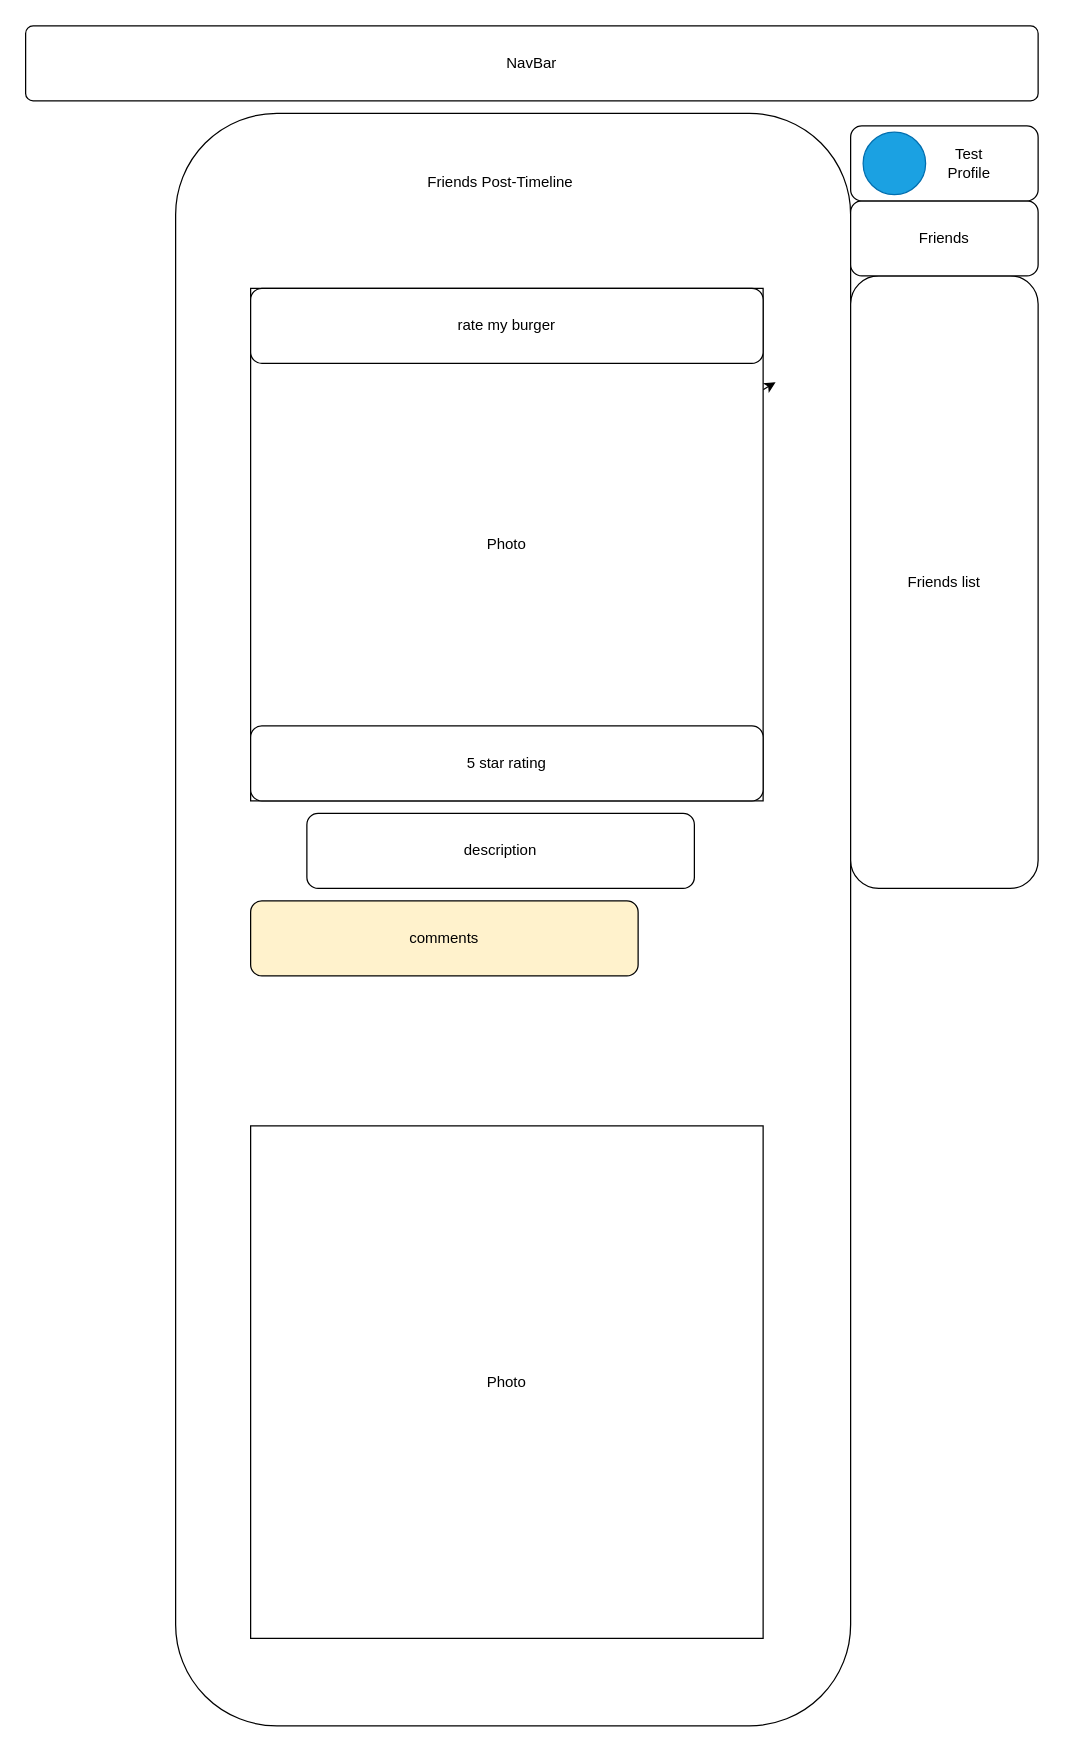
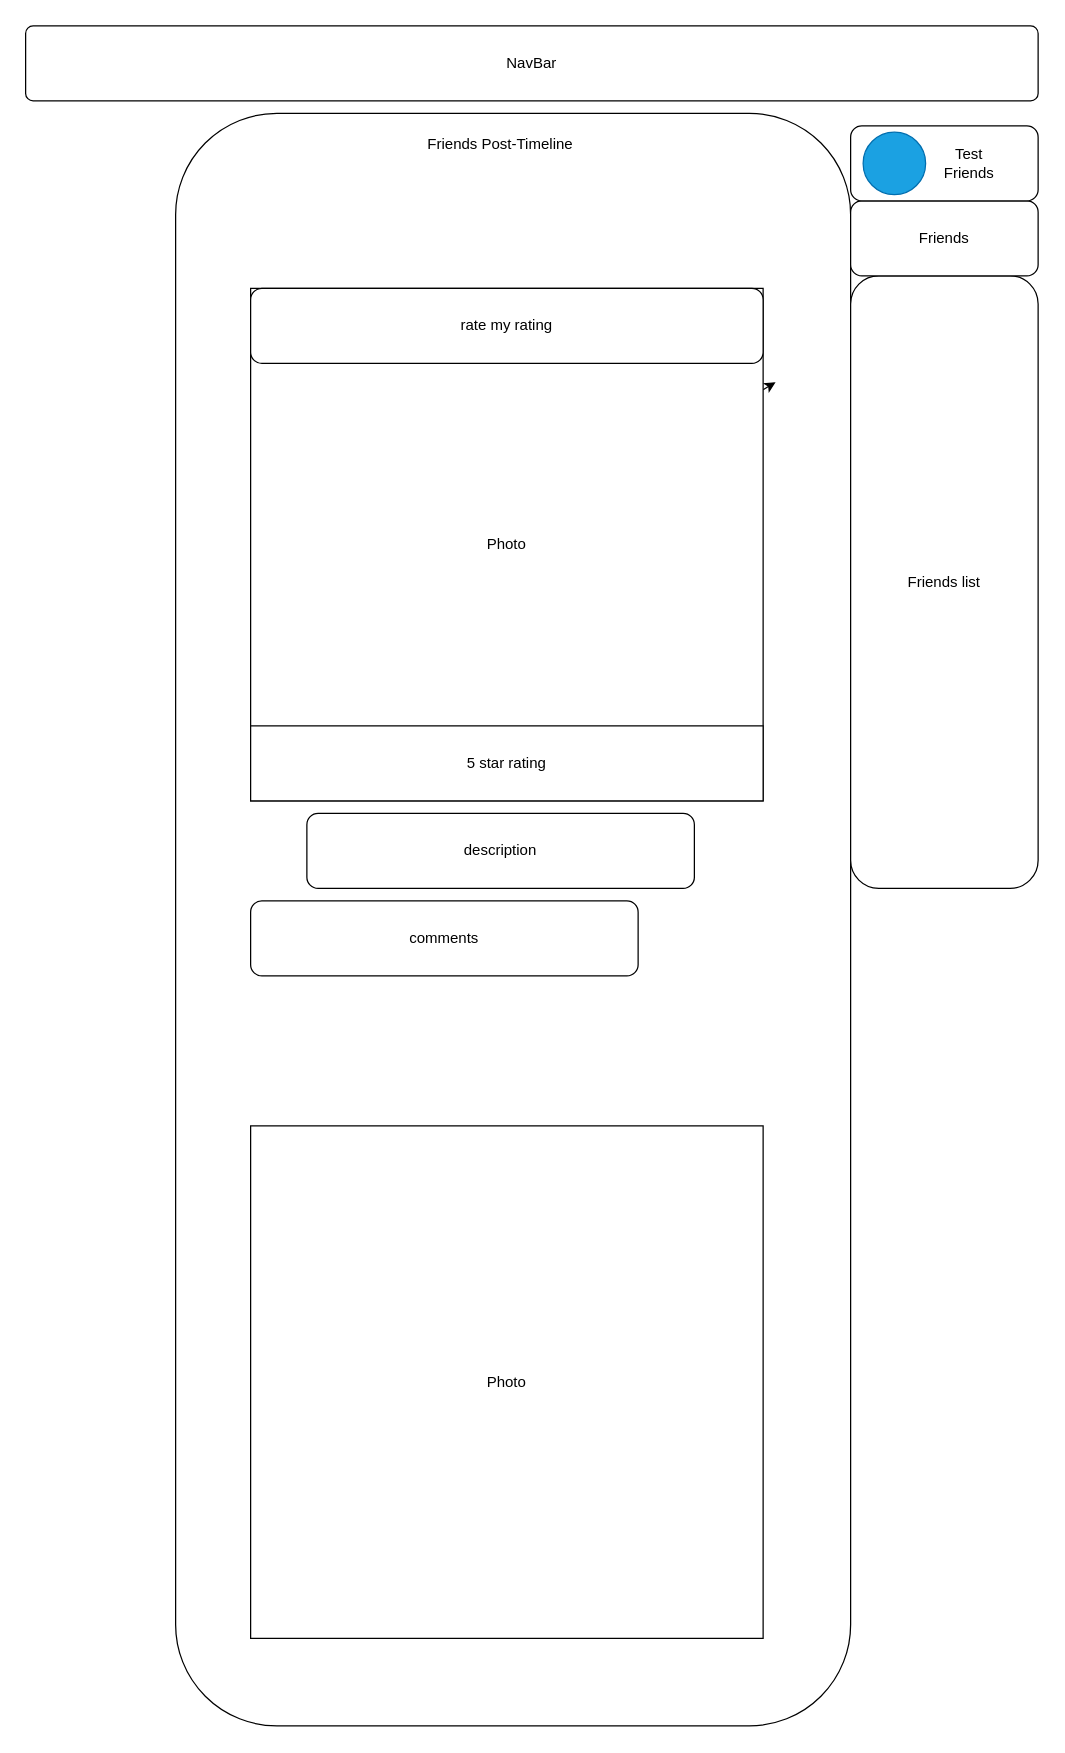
- <mxCell id="16" value="Test&lt;br&gt;Profile" style="text;html=1;strokeColor=none;fillColor=none;align=center;verticalAlign=middle;whiteSpace=wrap;rounded=0;" vertex="1" parent="1"><mxGeometry x="730" y="117.5" width="90" height="25" as="geometry" /></mxCell>
+ <mxCell id="16" value="Test&lt;br&gt;Friends" style="text;html=1;strokeColor=none;fillColor=none;align=center;verticalAlign=middle;whiteSpace=wrap;rounded=0;" vertex="1" parent="1"><mxGeometry x="730" y="117.5" width="90" height="25" as="geometry" /></mxCell>
- <mxCell id="13" value="Friends Post-Timeline" style="text;html=1;strokeColor=none;fillColor=none;align=center;verticalAlign=middle;whiteSpace=wrap;rounded=0;" vertex="1" parent="1"><mxGeometry x="250" y="130" width="300" height="30" as="geometry" /></mxCell>
+ <mxCell id="13" value="Friends Post-Timeline" style="text;html=1;strokeColor=none;fillColor=none;align=center;verticalAlign=middle;whiteSpace=wrap;rounded=0;" vertex="1" parent="1"><mxGeometry x="250" y="100" width="300" height="30" as="geometry" /></mxCell>
- <mxCell id="8" value="rate my burger" style="rounded=1;whiteSpace=wrap;html=1;" parent="1" vertex="1"><mxGeometry x="200" y="230" width="410" height="60" as="geometry" /></mxCell>
+ <mxCell id="8" value="rate my rating" style="rounded=1;whiteSpace=wrap;html=1;" parent="1" vertex="1"><mxGeometry x="200" y="230" width="410" height="60" as="geometry" /></mxCell>
- <mxCell id="10" value="5 star rating" style="rounded=1;whiteSpace=wrap;html=1;" parent="1" vertex="1"><mxGeometry x="200" y="580" width="410" height="60" as="geometry" /></mxCell>
+ <mxCell id="10" value="5 star rating" style="whiteSpace=wrap;html=1;rounded=0;" parent="1" vertex="1"><mxGeometry x="200" y="580" width="410" height="60" as="geometry" /></mxCell>
- <mxCell id="6" value="comments" style="rounded=1;whiteSpace=wrap;html=1;fillColor=#fff2cc;" parent="1" vertex="1"><mxGeometry x="200" y="720" width="310" height="60" as="geometry" /></mxCell>
+ <mxCell id="6" value="comments" style="rounded=1;whiteSpace=wrap;html=1;" parent="1" vertex="1"><mxGeometry x="200" y="720" width="310" height="60" as="geometry" /></mxCell>
